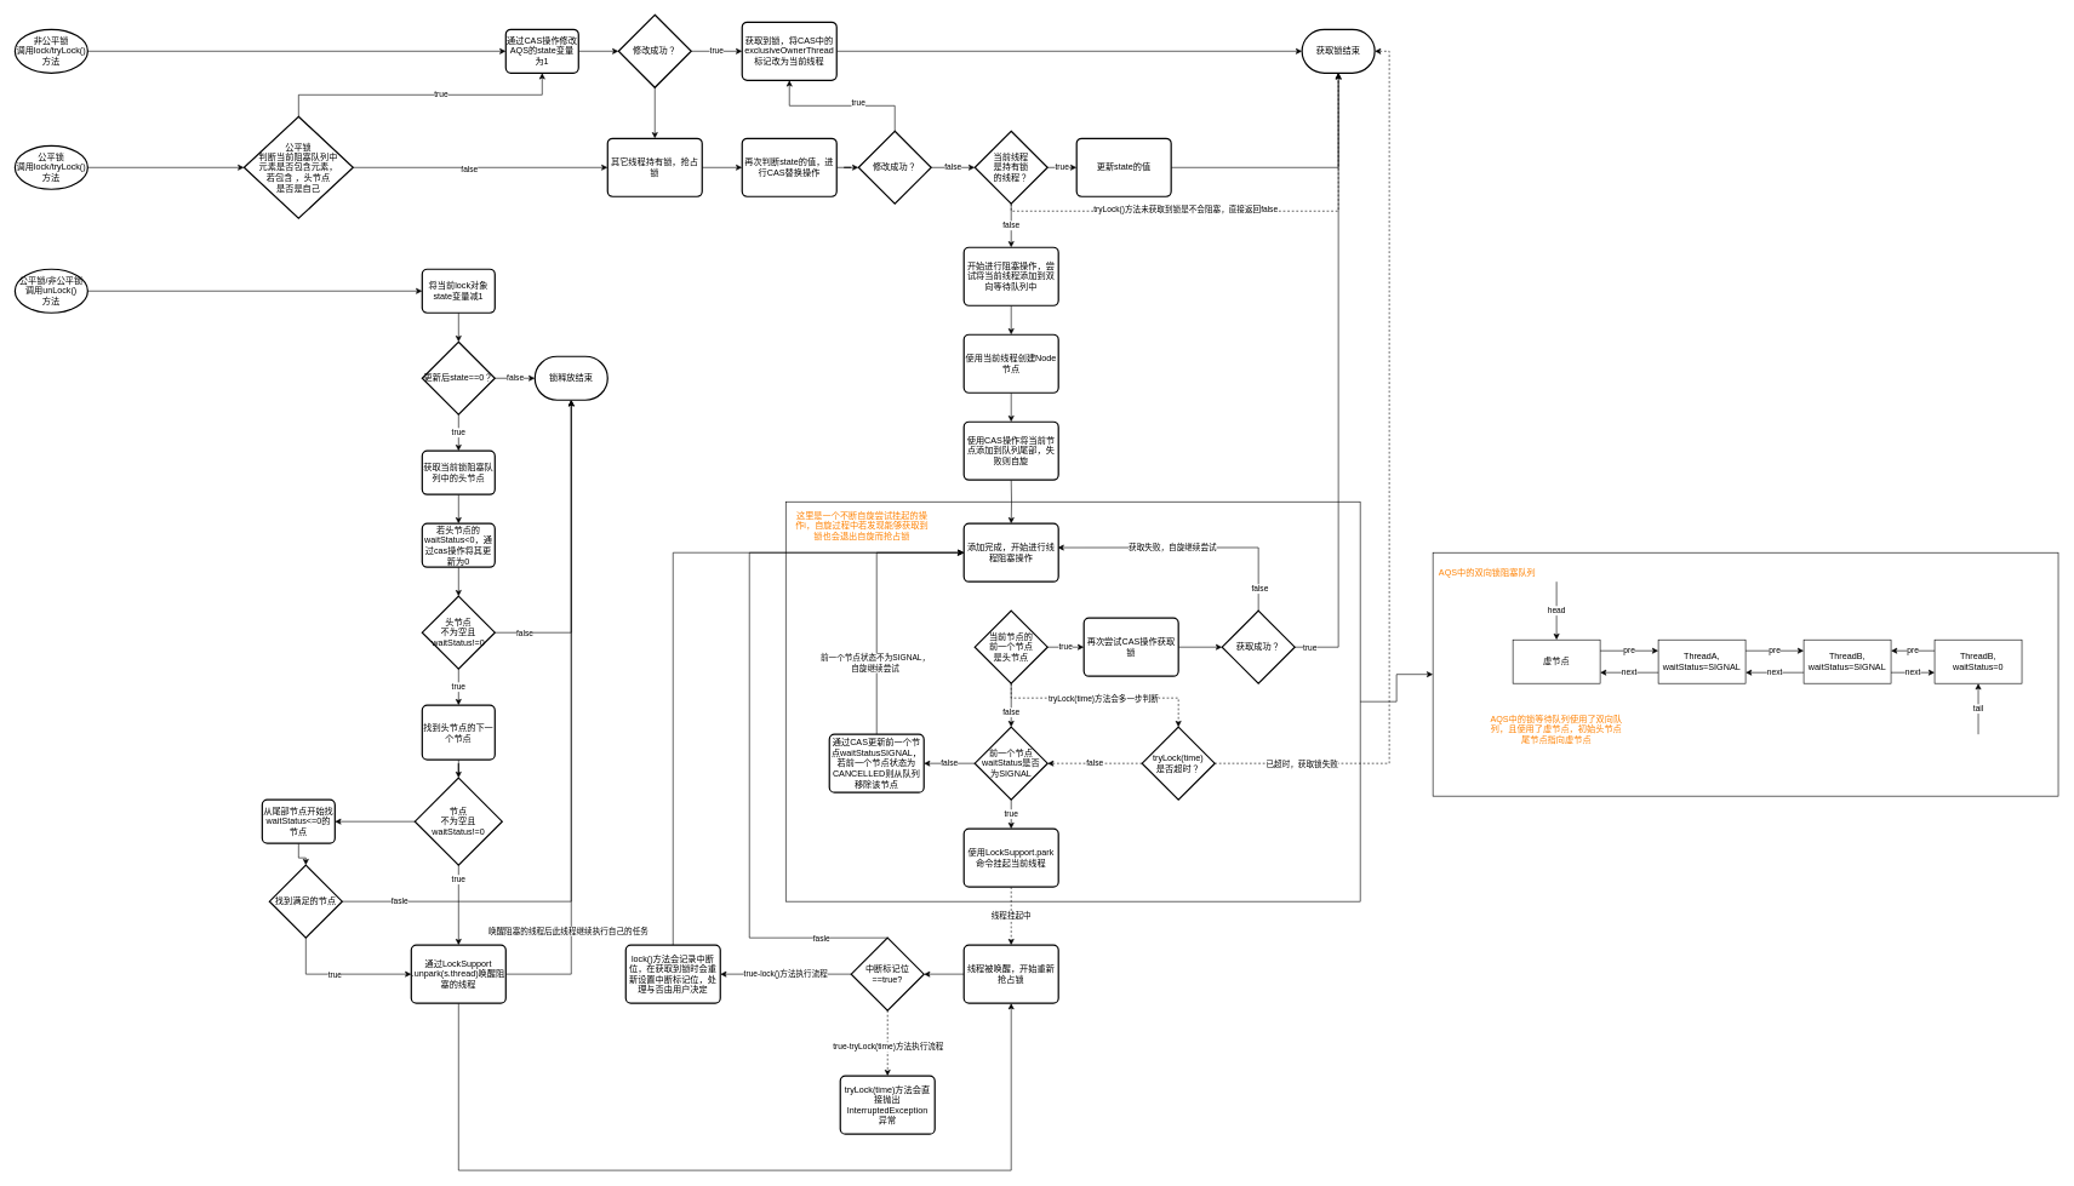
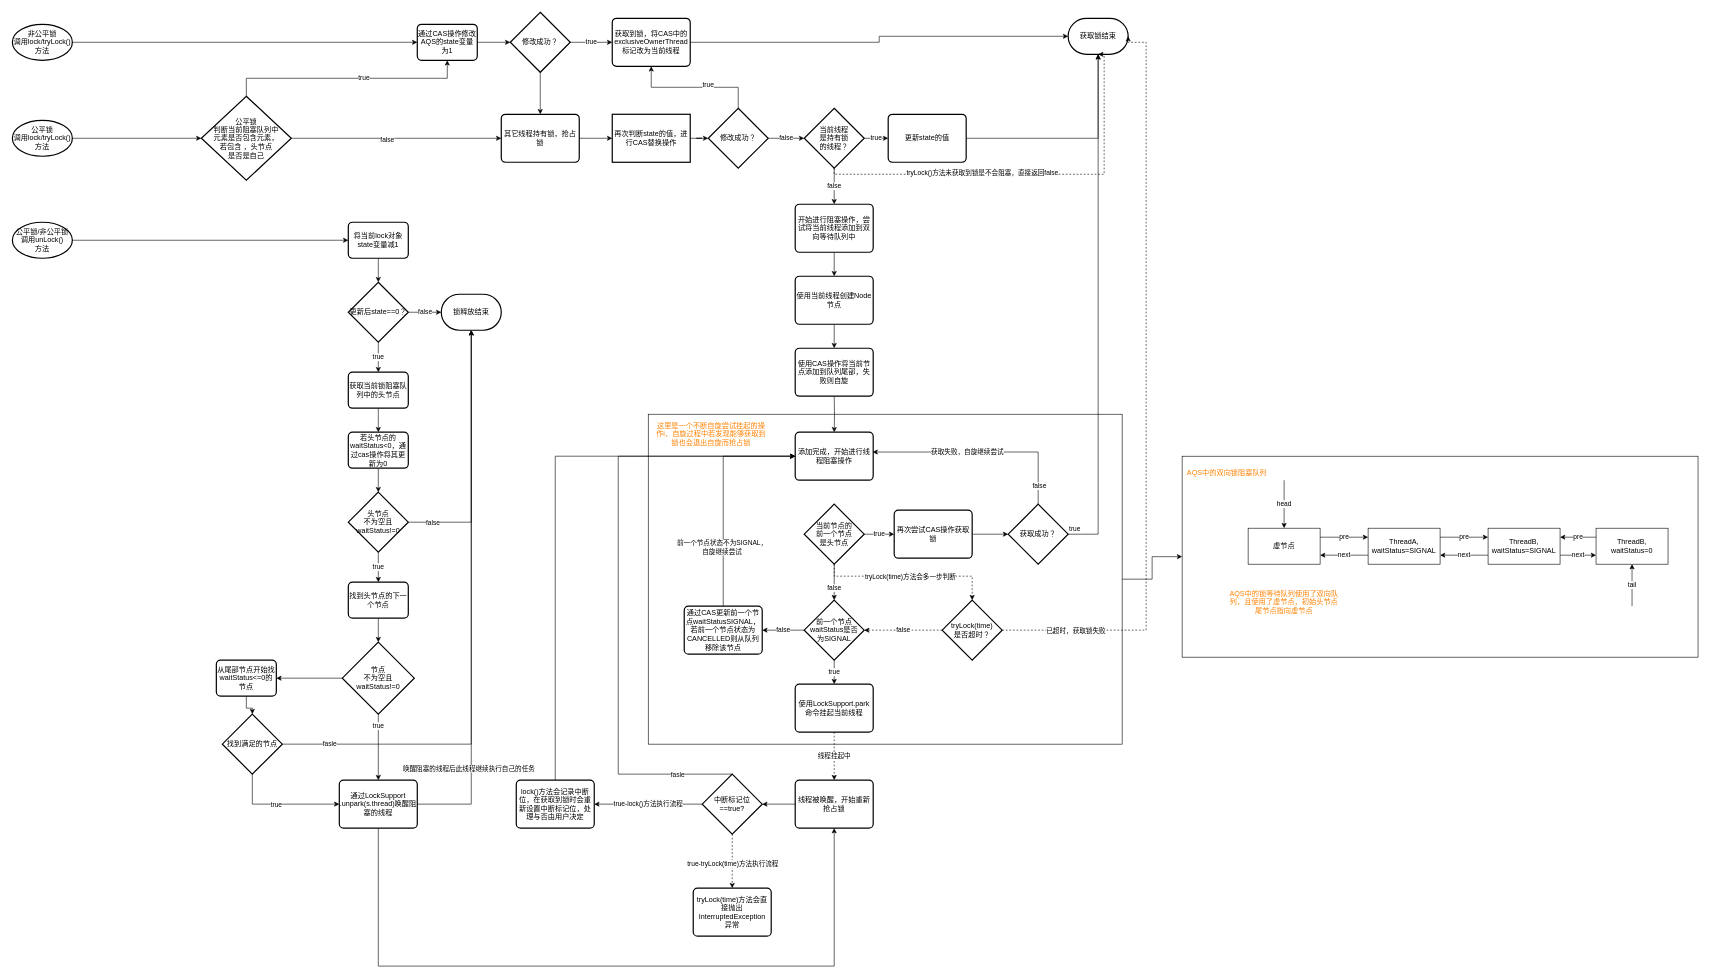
- <mxCell id="13" value="获取锁结束" style="strokeWidth=2;html=1;shape=mxgraph.flowchart.terminator;whiteSpace=wrap;" parent="1" vertex="1"><mxGeometry x="1790" y="40" width="100" height="60" as="geometry" /></mxCell>
+ <mxCell id="13" value="获取锁结束" style="strokeWidth=2;html=1;shape=mxgraph.flowchart.terminator;whiteSpace=wrap;" parent="1" vertex="1"><mxGeometry x="1780" y="30" width="100" height="60" as="geometry" /></mxCell>
- <mxCell id="17" value="再次判断state的值，进行CAS替换操作" style="rounded=1;whiteSpace=wrap;html=1;absoluteArcSize=1;arcSize=14;strokeWidth=2;" parent="1" vertex="1"><mxGeometry x="1020" y="190" width="130" height="80" as="geometry" /></mxCell>
+ <mxCell id="17" value="再次判断state的值，进行CAS替换操作" style="whiteSpace=wrap;html=1;absoluteArcSize=1;arcSize=14;strokeWidth=2;rounded=0;" parent="1" vertex="1"><mxGeometry x="1020" y="190" width="130" height="80" as="geometry" /></mxCell>
- <mxCell id="93" value="找到头节点的下一个节点" style="rounded=1;whiteSpace=wrap;html=1;absoluteArcSize=1;arcSize=14;strokeWidth=2;" parent="1" vertex="1"><mxGeometry x="580" y="970" width="100" height="75" as="geometry" /></mxCell>
+ <mxCell id="93" value="找到头节点的下一个节点" style="rounded=1;whiteSpace=wrap;html=1;absoluteArcSize=1;arcSize=14;strokeWidth=2;" parent="1" vertex="1"><mxGeometry x="580" y="970" width="100" height="60" as="geometry" /></mxCell>
